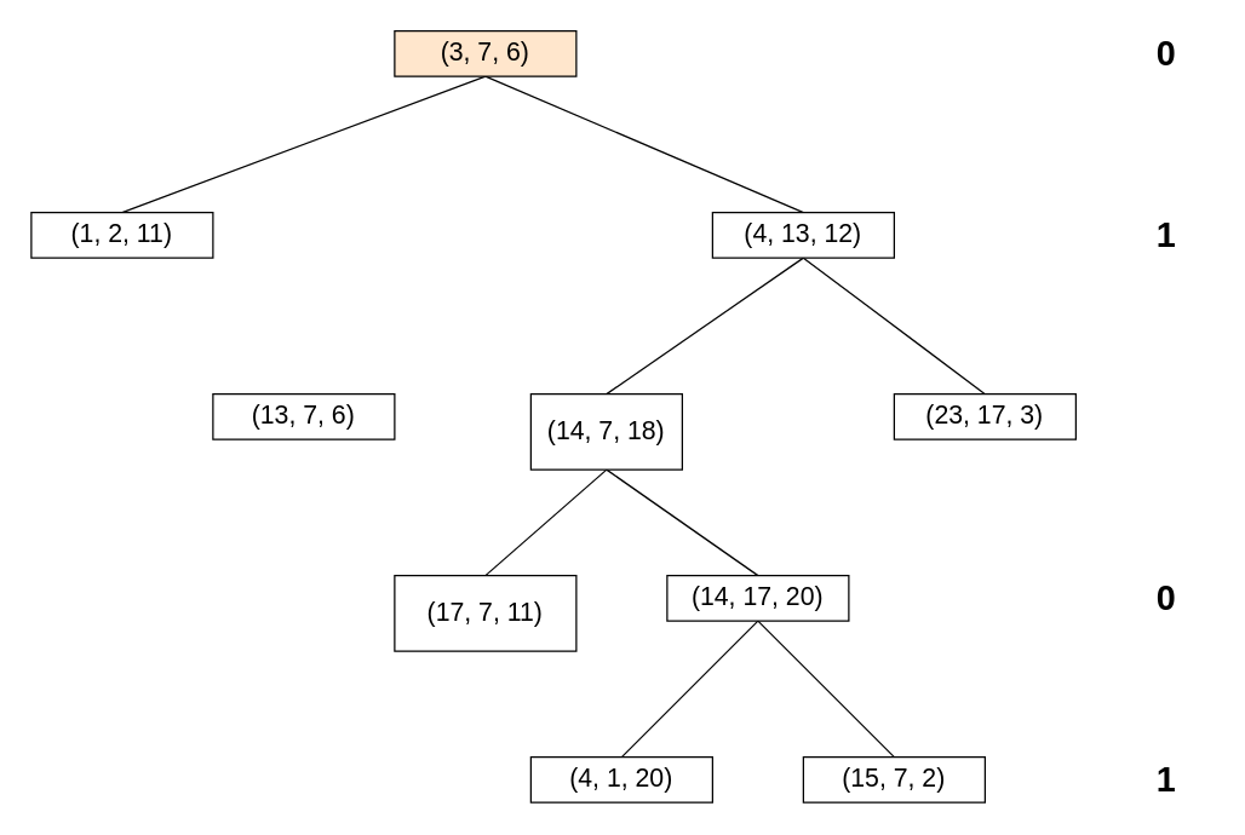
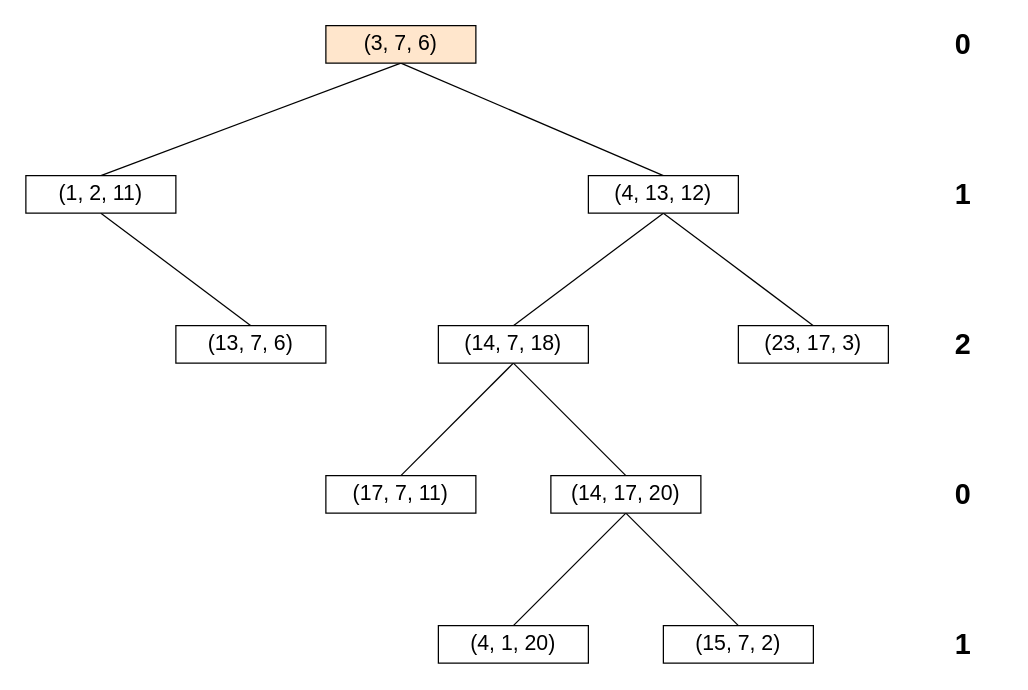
+ <mxCell id="5" style="edgeStyle=none;rounded=0;orthogonalLoop=1;jettySize=auto;html=1;exitX=0.5;exitY=1;exitDx=0;exitDy=0;entryX=0.5;entryY=0;entryDx=0;entryDy=0;fontSize=17;endArrow=none;endFill=0;" parent="1" source="6" target="14" edge="1"><mxGeometry relative="1" as="geometry" /></mxCell>
+ <mxCell id="23" value="2" style="text;html=1;strokeColor=none;fillColor=none;align=center;verticalAlign=middle;whiteSpace=wrap;rounded=0;fontSize=23;fontStyle=1" parent="1" vertex="1"><mxGeometry x="740" y="260" width="60" height="30" as="geometry" /></mxCell>
- <mxCell id="12" value="&lt;font style=&quot;font-size: 17px&quot;&gt;(14, 7, 18)&lt;/font&gt;" style="rounded=0;whiteSpace=wrap;html=1;" parent="1" vertex="1"><mxGeometry x="350" y="260" width="100" height="50" as="geometry" /></mxCell>
+ <mxCell id="12" value="&lt;font style=&quot;font-size: 17px&quot;&gt;(14, 7, 18)&lt;/font&gt;" style="rounded=0;whiteSpace=wrap;html=1;" parent="1" vertex="1"><mxGeometry x="350" y="260" width="120" height="30" as="geometry" /></mxCell>
- <mxCell id="18" value="&lt;font style=&quot;font-size: 17px&quot;&gt;(17, 7, 11)&lt;/font&gt;" style="rounded=0;whiteSpace=wrap;html=1;" parent="1" vertex="1"><mxGeometry x="260" y="380" width="120" height="50" as="geometry" /></mxCell>
+ <mxCell id="18" value="&lt;font style=&quot;font-size: 17px&quot;&gt;(17, 7, 11)&lt;/font&gt;" style="rounded=0;whiteSpace=wrap;html=1;" parent="1" vertex="1"><mxGeometry x="260" y="380" width="120" height="30" as="geometry" /></mxCell>
